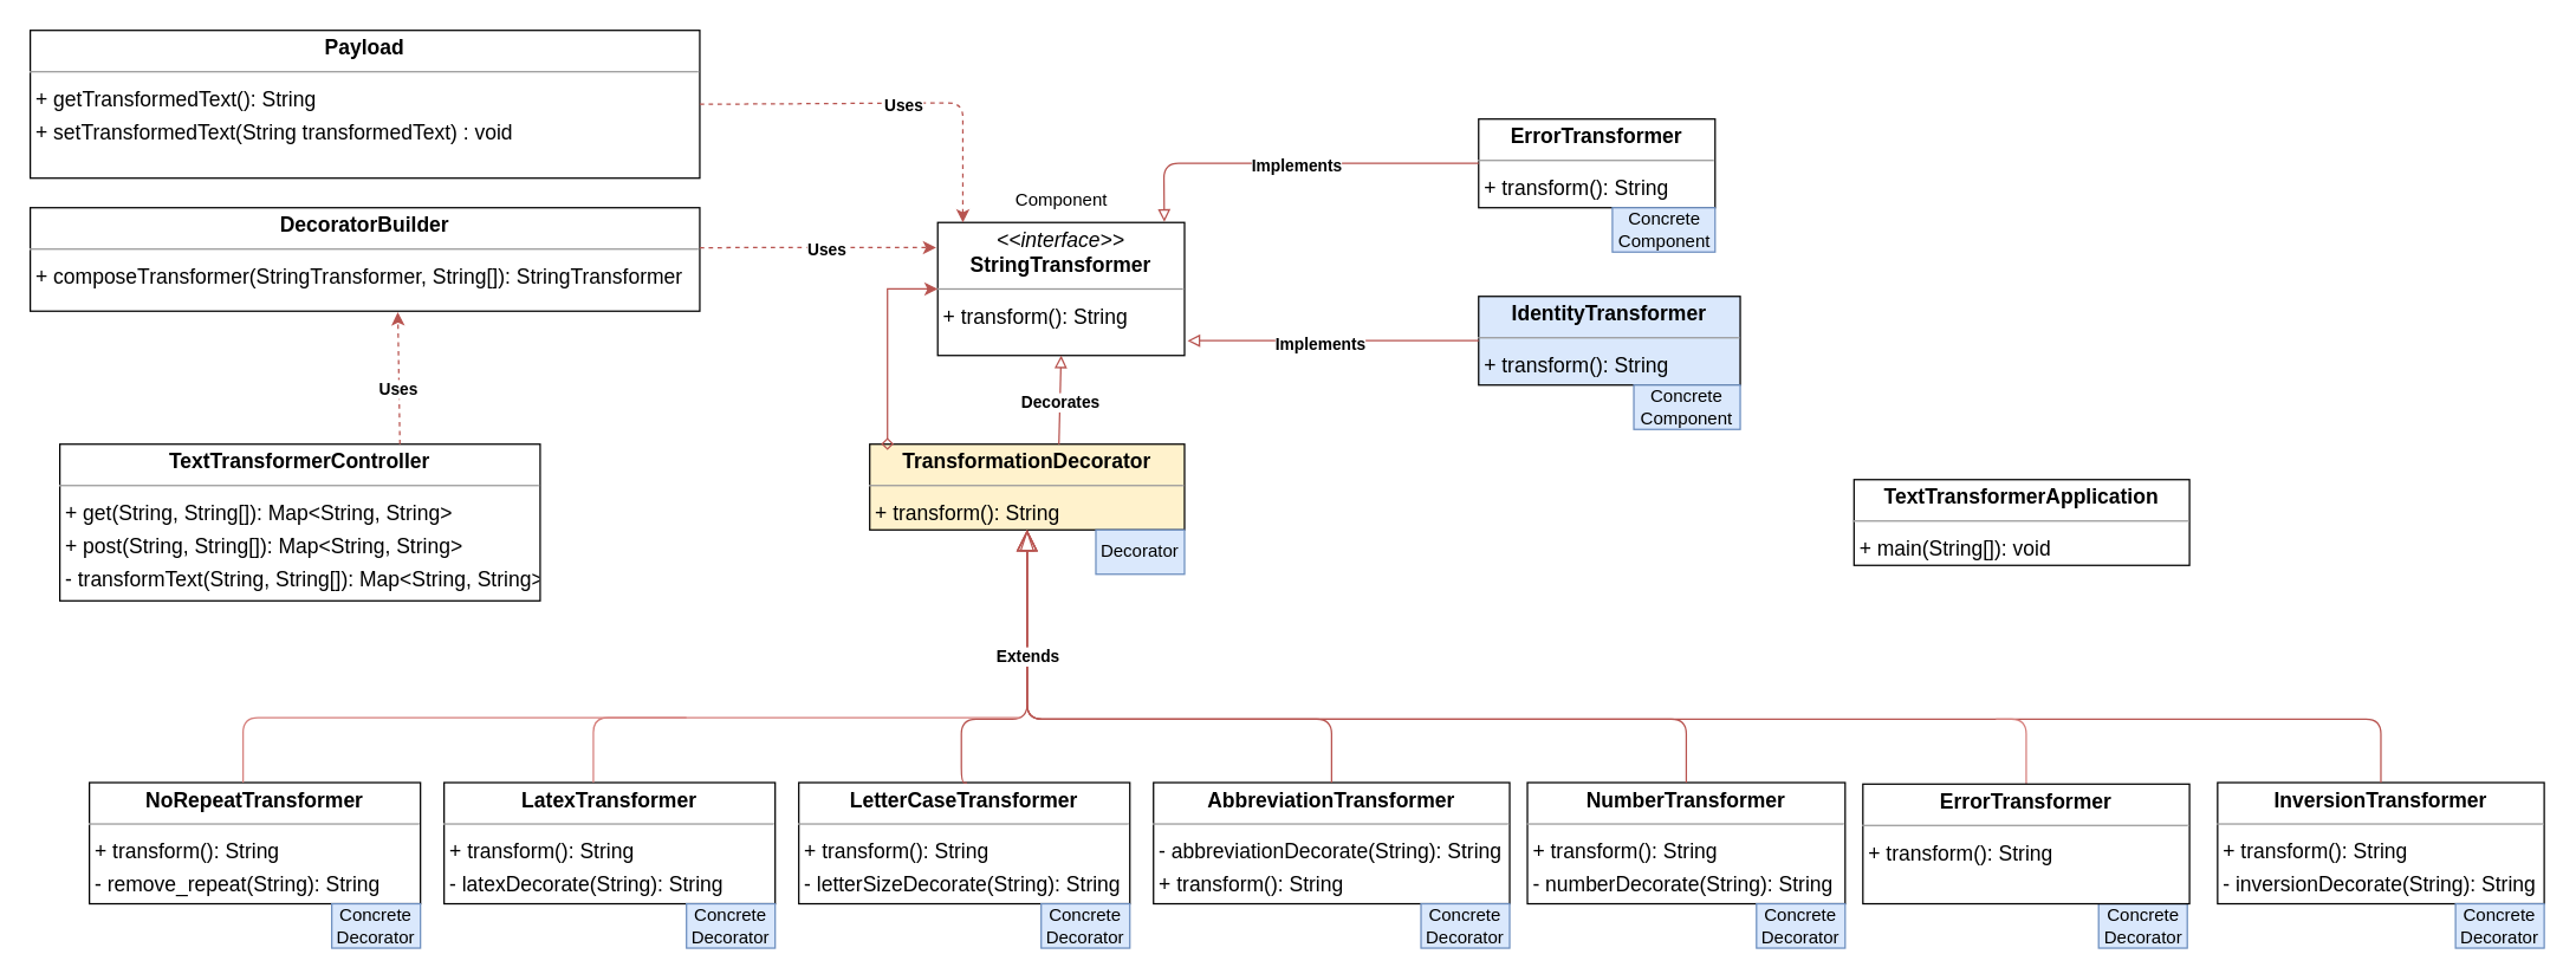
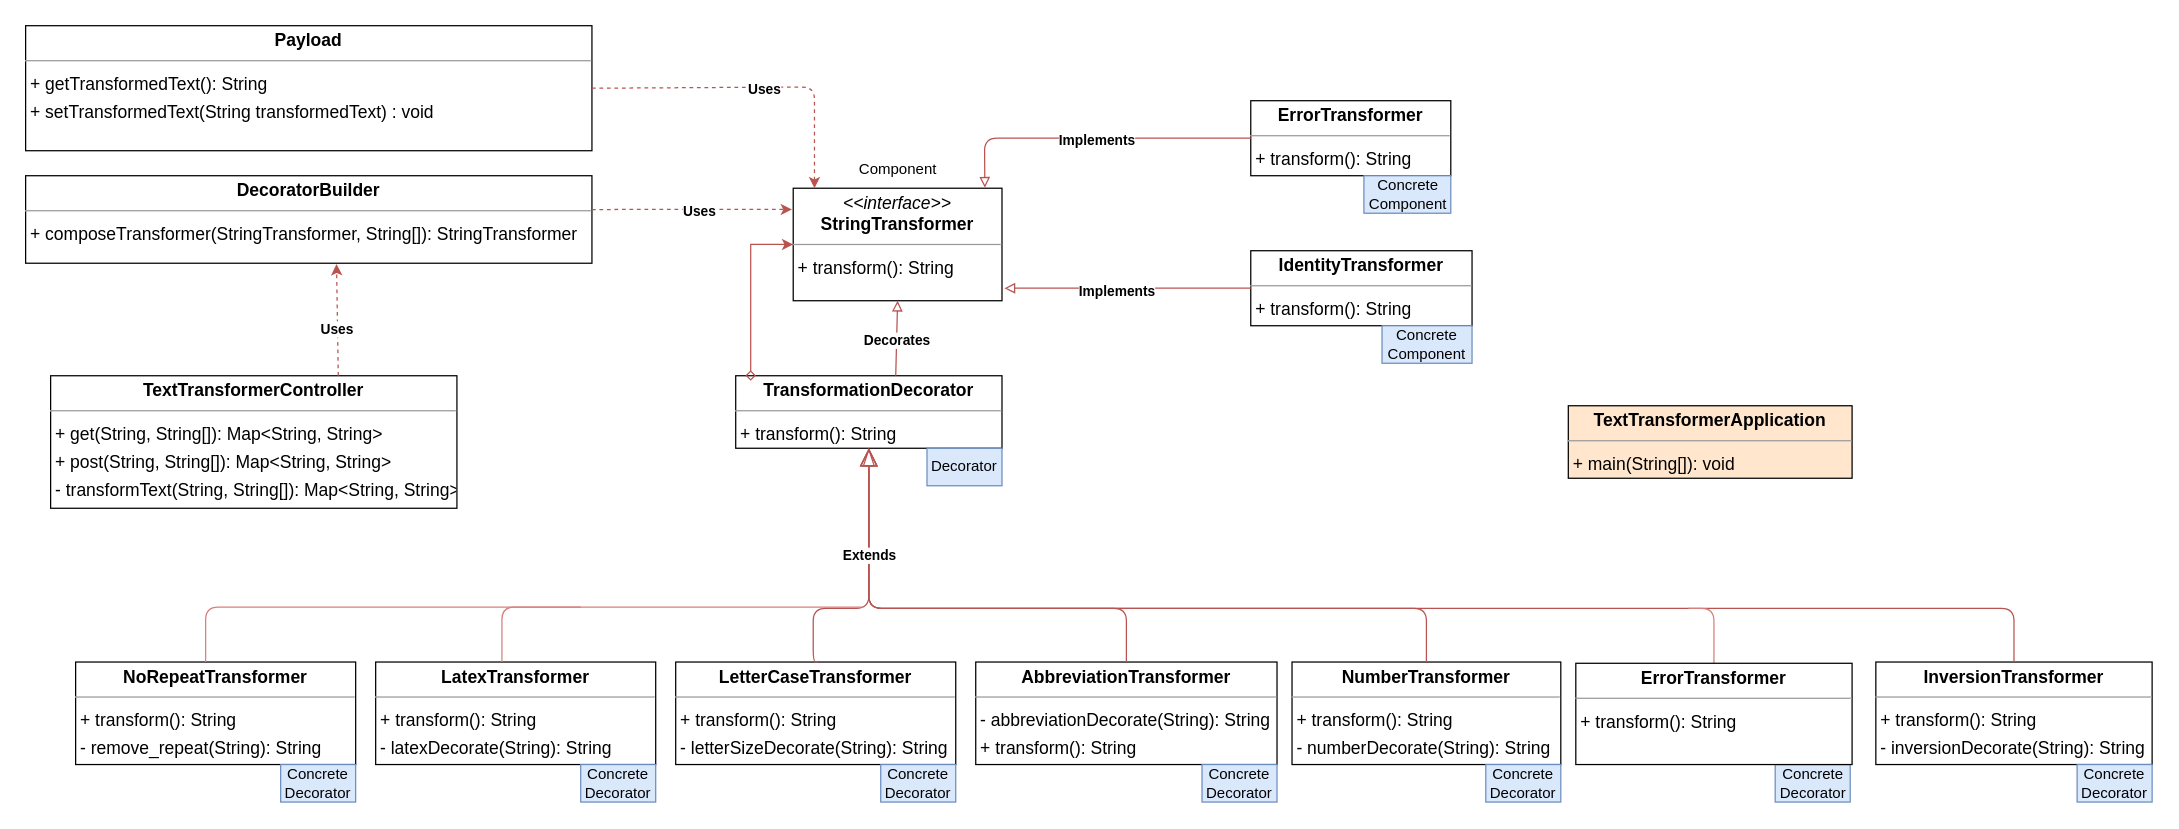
- <mxCell id="5" value="&lt;p style=&quot;margin:0px;margin-top:4px;text-align:center;&quot;&gt;&lt;b&gt;IdentityTransformer&lt;/b&gt;&lt;/p&gt;&lt;hr size=&quot;1&quot;/&gt;&lt;p style=&quot;margin:0 0 0 4px;line-height:1.6;&quot;&gt;+ transform(): String&lt;/p&gt;" style="verticalAlign=top;align=left;overflow=fill;fontSize=14;fontFamily=Helvetica;html=1;rounded=0;shadow=0;comic=0;labelBackgroundColor=none;strokeWidth=1;fillColor=#dae8fc;" parent="1" vertex="1"><mxGeometry x="1000" y="200" width="177" height="60" as="geometry" /></mxCell>
+ <mxCell id="5" value="&lt;p style=&quot;margin:0px;margin-top:4px;text-align:center;&quot;&gt;&lt;b&gt;IdentityTransformer&lt;/b&gt;&lt;/p&gt;&lt;hr size=&quot;1&quot;/&gt;&lt;p style=&quot;margin:0 0 0 4px;line-height:1.6;&quot;&gt;+ transform(): String&lt;/p&gt;" style="verticalAlign=top;align=left;overflow=fill;fontSize=14;fontFamily=Helvetica;html=1;rounded=0;shadow=0;comic=0;labelBackgroundColor=none;strokeWidth=1;" parent="1" vertex="1"><mxGeometry x="1000" y="200" width="177" height="60" as="geometry" /></mxCell>
- <mxCell id="12" value="&lt;p style=&quot;margin:0px;margin-top:4px;text-align:center;&quot;&gt;&lt;b&gt;TransformationDecorator&lt;/b&gt;&lt;/p&gt;&lt;hr size=&quot;1&quot;/&gt;&lt;p style=&quot;margin:0 0 0 4px;line-height:1.6;&quot;&gt;+ transform(): String&lt;/p&gt;" style="verticalAlign=top;align=left;overflow=fill;fontSize=14;fontFamily=Helvetica;html=1;rounded=0;shadow=0;comic=0;labelBackgroundColor=none;strokeWidth=1;fillColor=#fff2cc;" parent="1" vertex="1"><mxGeometry x="588" y="300" width="213" height="58" as="geometry" /></mxCell>
+ <mxCell id="12" value="&lt;p style=&quot;margin:0px;margin-top:4px;text-align:center;&quot;&gt;&lt;b&gt;TransformationDecorator&lt;/b&gt;&lt;/p&gt;&lt;hr size=&quot;1&quot;/&gt;&lt;p style=&quot;margin:0 0 0 4px;line-height:1.6;&quot;&gt;+ transform(): String&lt;/p&gt;" style="verticalAlign=top;align=left;overflow=fill;fontSize=14;fontFamily=Helvetica;html=1;rounded=0;shadow=0;comic=0;labelBackgroundColor=none;strokeWidth=1;" parent="1" vertex="1"><mxGeometry x="588" y="300" width="213" height="58" as="geometry" /></mxCell>
- <mxCell id="10" value="&lt;p style=&quot;margin:0px;margin-top:4px;text-align:center;&quot;&gt;&lt;b&gt;TextTransformerApplication&lt;/b&gt;&lt;/p&gt;&lt;hr size=&quot;1&quot;/&gt;&lt;p style=&quot;margin:0 0 0 4px;line-height:1.6;&quot;&gt;+ main(String[]): void&lt;/p&gt;" style="verticalAlign=top;align=left;overflow=fill;fontSize=14;fontFamily=Helvetica;html=1;rounded=0;shadow=0;comic=0;labelBackgroundColor=none;strokeWidth=1;" parent="1" vertex="1"><mxGeometry x="1254" y="324" width="227" height="58" as="geometry" /></mxCell>
+ <mxCell id="10" value="&lt;p style=&quot;margin:0px;margin-top:4px;text-align:center;&quot;&gt;&lt;b&gt;TextTransformerApplication&lt;/b&gt;&lt;/p&gt;&lt;hr size=&quot;1&quot;/&gt;&lt;p style=&quot;margin:0 0 0 4px;line-height:1.6;&quot;&gt;+ main(String[]): void&lt;/p&gt;" style="verticalAlign=top;align=left;overflow=fill;fontSize=14;fontFamily=Helvetica;html=1;rounded=0;shadow=0;comic=0;labelBackgroundColor=none;strokeWidth=1;fillColor=#ffe6cc;" parent="1" vertex="1"><mxGeometry x="1254" y="324" width="227" height="58" as="geometry" /></mxCell>
